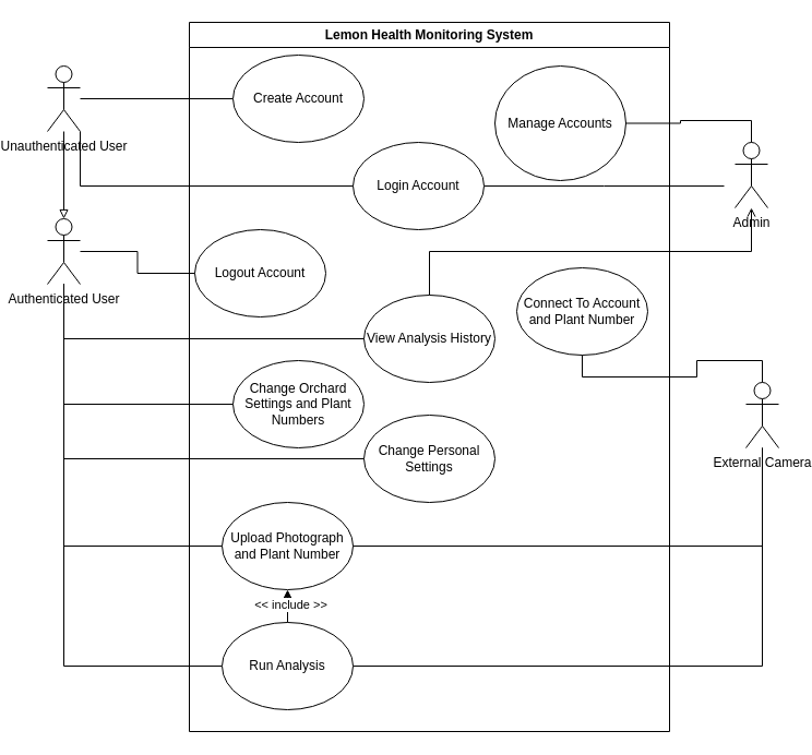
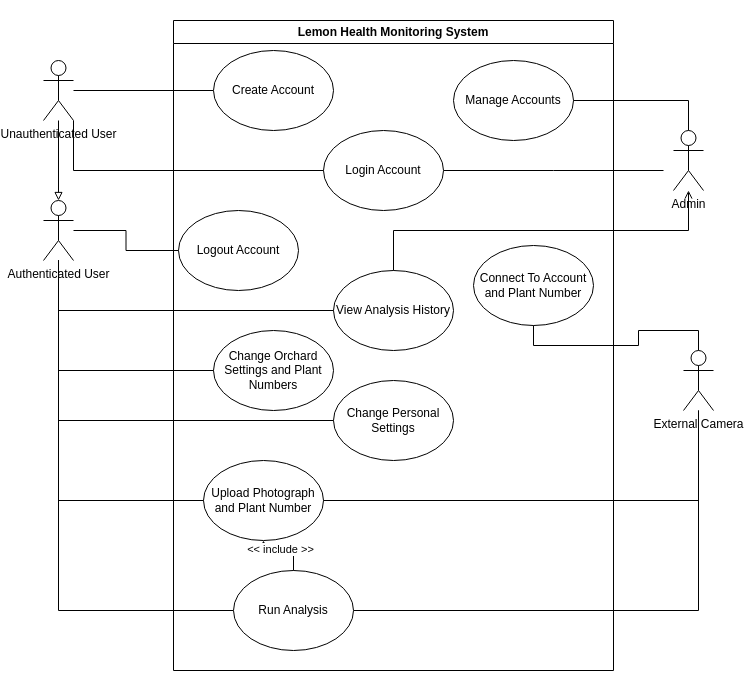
- <mxCell id="20" value="Manage Accounts" style="ellipse;whiteSpace=wrap;html=1;" parent="7" vertex="1"><mxGeometry x="280" y="40" width="120" height="105" as="geometry" /></mxCell>
+ <mxCell id="20" value="Manage Accounts" style="ellipse;whiteSpace=wrap;html=1;" parent="7" vertex="1"><mxGeometry x="280" y="40" width="120" height="80" as="geometry" /></mxCell>
- <mxCell id="8" value="Run Analysis" style="ellipse;whiteSpace=wrap;html=1;" parent="7" vertex="1"><mxGeometry x="30" y="550" width="120" height="80" as="geometry" /></mxCell>
+ <mxCell id="8" value="Run Analysis" style="ellipse;whiteSpace=wrap;html=1;" parent="7" vertex="1"><mxGeometry x="60" y="550" width="120" height="80" as="geometry" /></mxCell>
